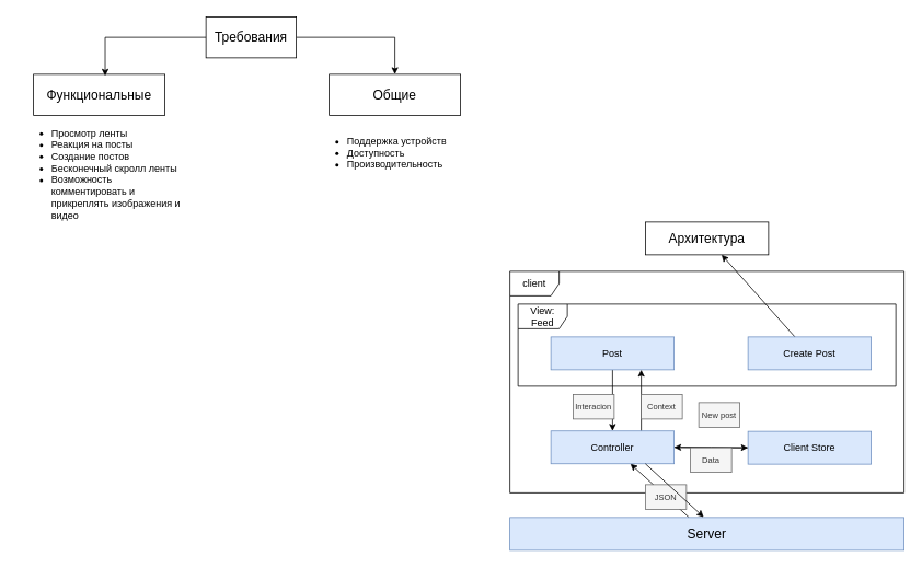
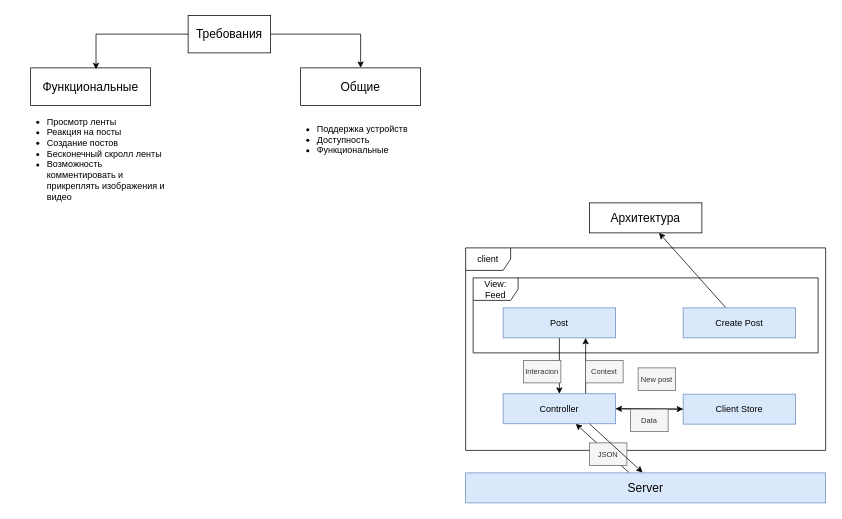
- <mxCell id="8" value="&lt;ul&gt;&lt;li&gt;Поддержка устройств&lt;/li&gt;&lt;li&gt;Доступность&lt;/li&gt;&lt;li&gt;Производительность&lt;/li&gt;&lt;/ul&gt;" style="text;strokeColor=none;fillColor=none;html=1;whiteSpace=wrap;verticalAlign=middle;overflow=hidden;" vertex="1" parent="1"><mxGeometry x="380" y="150" width="200" height="70" as="geometry" /></mxCell>
+ <mxCell id="8" value="&lt;ul&gt;&lt;li&gt;Поддержка устройств&lt;/li&gt;&lt;li&gt;Доступность&lt;/li&gt;&lt;li&gt;Функциональные&lt;/li&gt;&lt;/ul&gt;" style="text;strokeColor=none;fillColor=none;html=1;whiteSpace=wrap;verticalAlign=middle;overflow=hidden;" vertex="1" parent="1"><mxGeometry x="380" y="150" width="200" height="70" as="geometry" /></mxCell>
